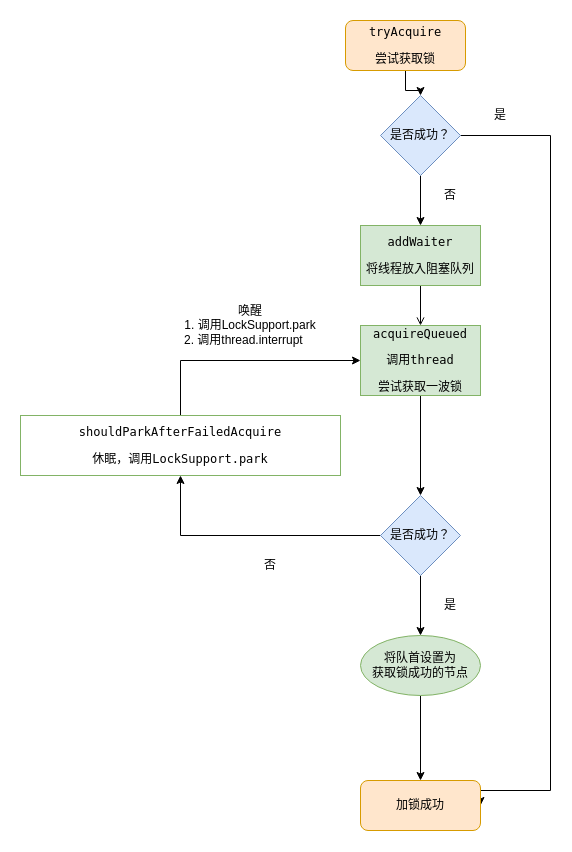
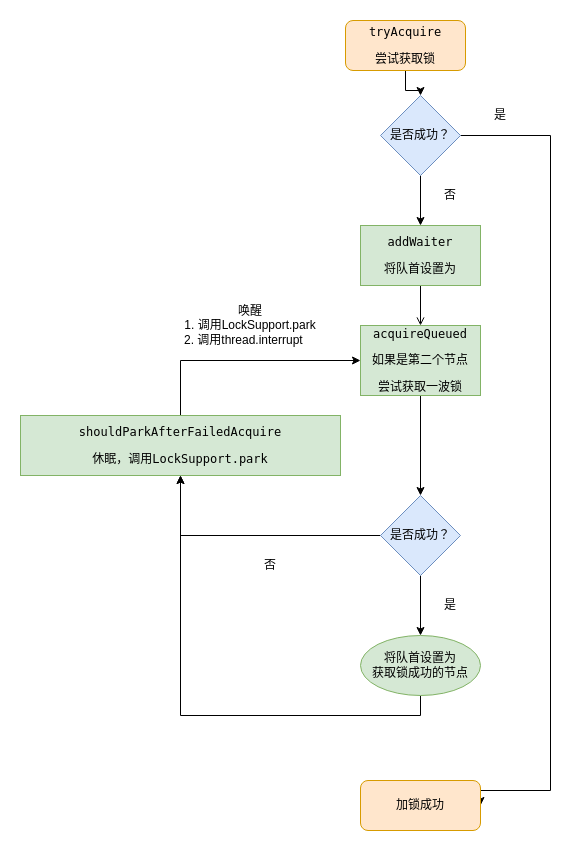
- <mxCell id="8" value="&lt;pre&gt;addWaiter&lt;/pre&gt;&lt;pre&gt;将线程放入阻塞队列&lt;/pre&gt;" style="rounded=0;whiteSpace=wrap;html=1;fillColor=#d5e8d4;strokeColor=#82b366;" vertex="1" parent="1"><mxGeometry x="360" y="225" width="120" height="60" as="geometry" /></mxCell>
+ <mxCell id="8" value="&lt;pre&gt;addWaiter&lt;/pre&gt;&lt;pre&gt;将队首设置为&lt;/pre&gt;" style="rounded=0;whiteSpace=wrap;html=1;fillColor=#d5e8d4;strokeColor=#82b366;" vertex="1" parent="1"><mxGeometry x="360" y="225" width="120" height="60" as="geometry" /></mxCell>
- <mxCell id="10" value="&lt;pre&gt;acquireQueued&lt;/pre&gt;&lt;pre&gt;调用thread&lt;/pre&gt;&lt;pre&gt;尝试获取一波锁&lt;/pre&gt;" style="rounded=0;whiteSpace=wrap;html=1;fillColor=#d5e8d4;strokeColor=#82b366;" vertex="1" parent="1"><mxGeometry x="360" y="325" width="120" height="70" as="geometry" /></mxCell>
+ <mxCell id="10" value="&lt;pre&gt;acquireQueued&lt;/pre&gt;&lt;pre&gt;如果是第二个节点&lt;/pre&gt;&lt;pre&gt;尝试获取一波锁&lt;/pre&gt;" style="rounded=0;whiteSpace=wrap;html=1;fillColor=#d5e8d4;strokeColor=#82b366;" vertex="1" parent="1"><mxGeometry x="360" y="325" width="120" height="70" as="geometry" /></mxCell>
- <mxCell id="21" value="&lt;pre&gt;shouldParkAfterFailedAcquire&lt;/pre&gt;&lt;pre&gt;休眠，调用LockSupport.park&lt;/pre&gt;" style="rounded=0;whiteSpace=wrap;html=1;fillColor=#ffffff;strokeColor=#82b366;" vertex="1" parent="1"><mxGeometry x="20" y="415" width="320" height="60" as="geometry" /></mxCell>
+ <mxCell id="21" value="&lt;pre&gt;shouldParkAfterFailedAcquire&lt;/pre&gt;&lt;pre&gt;休眠，调用LockSupport.park&lt;/pre&gt;" style="rounded=0;whiteSpace=wrap;html=1;fillColor=#d5e8d4;strokeColor=#82b366;" vertex="1" parent="1"><mxGeometry x="20" y="415" width="320" height="60" as="geometry" /></mxCell>
- <mxCell id="14" style="edgeStyle=orthogonalEdgeStyle;rounded=0;orthogonalLoop=1;jettySize=auto;html=1;exitX=0.5;exitY=1;exitDx=0;exitDy=0;entryX=0.5;entryY=0;entryDx=0;entryDy=0;" edge="1" parent="1" source="15" target="16"><mxGeometry relative="1" as="geometry" /></mxCell>
+ <mxCell id="14" style="edgeStyle=orthogonalEdgeStyle;rounded=0;orthogonalLoop=1;jettySize=auto;html=1;exitX=0.5;exitY=1;exitDx=0;exitDy=0;" edge="1" parent="1" source="15" target="21"><mxGeometry relative="1" as="geometry" /></mxCell>
